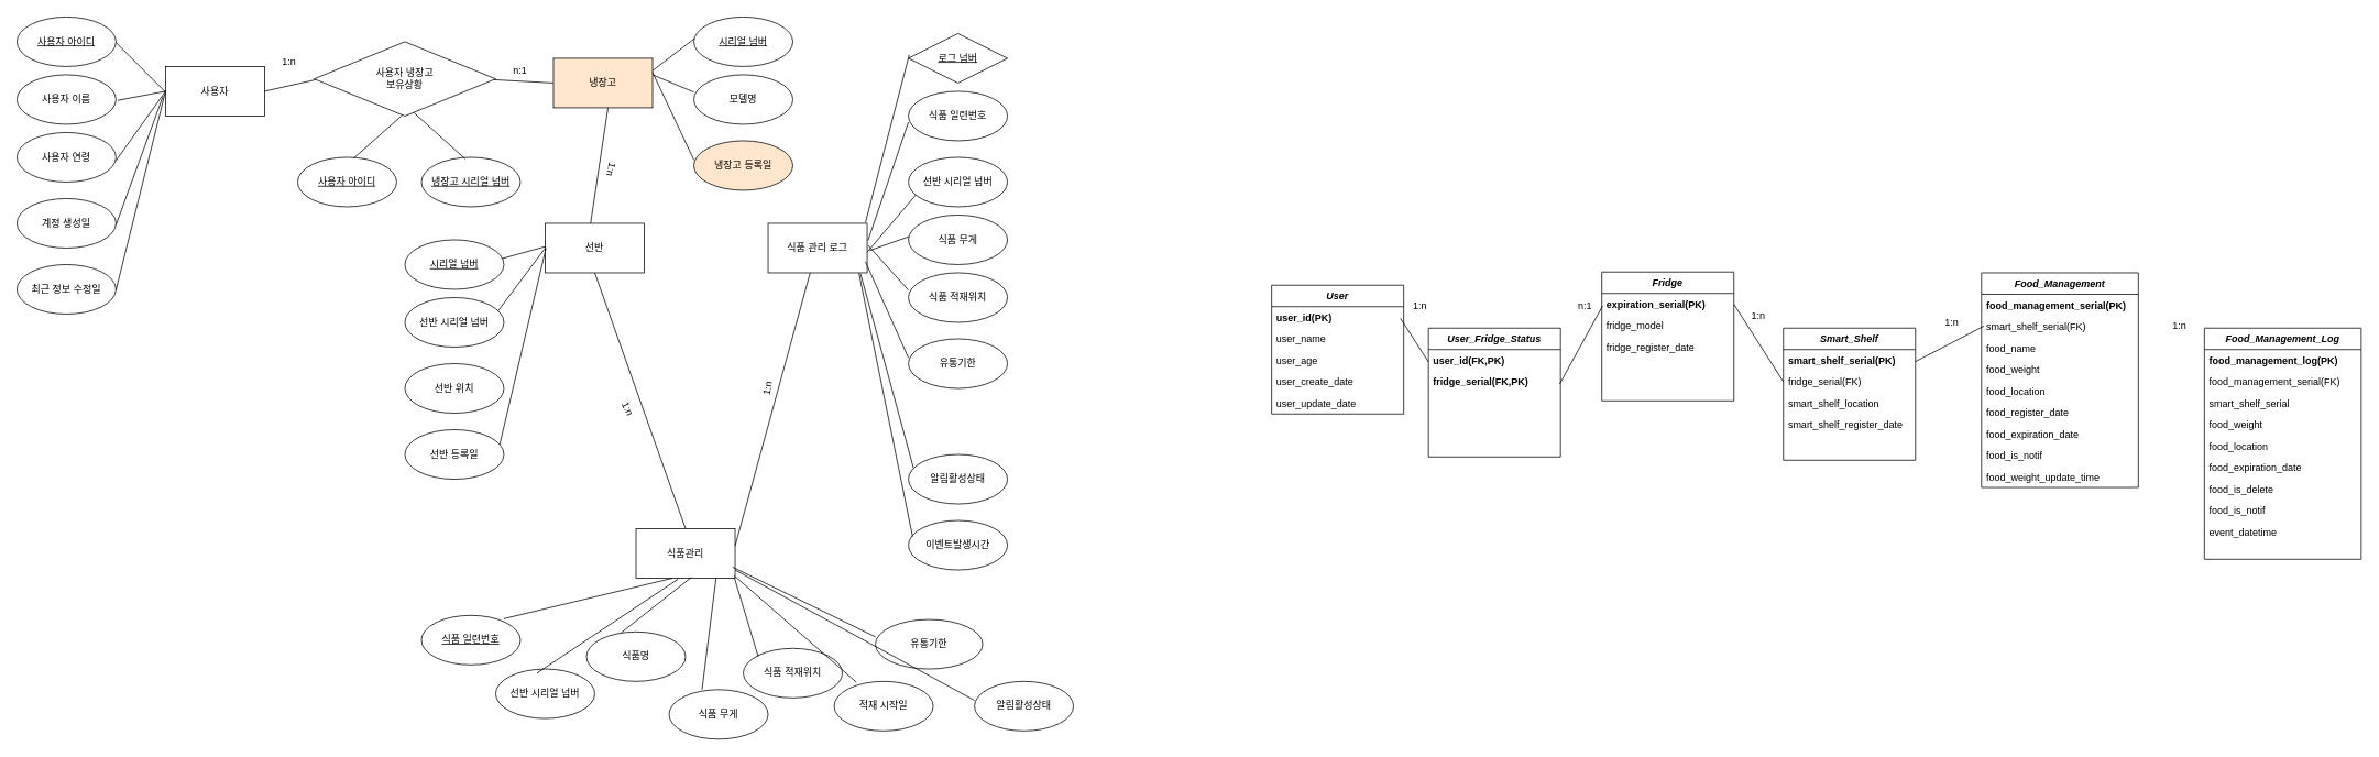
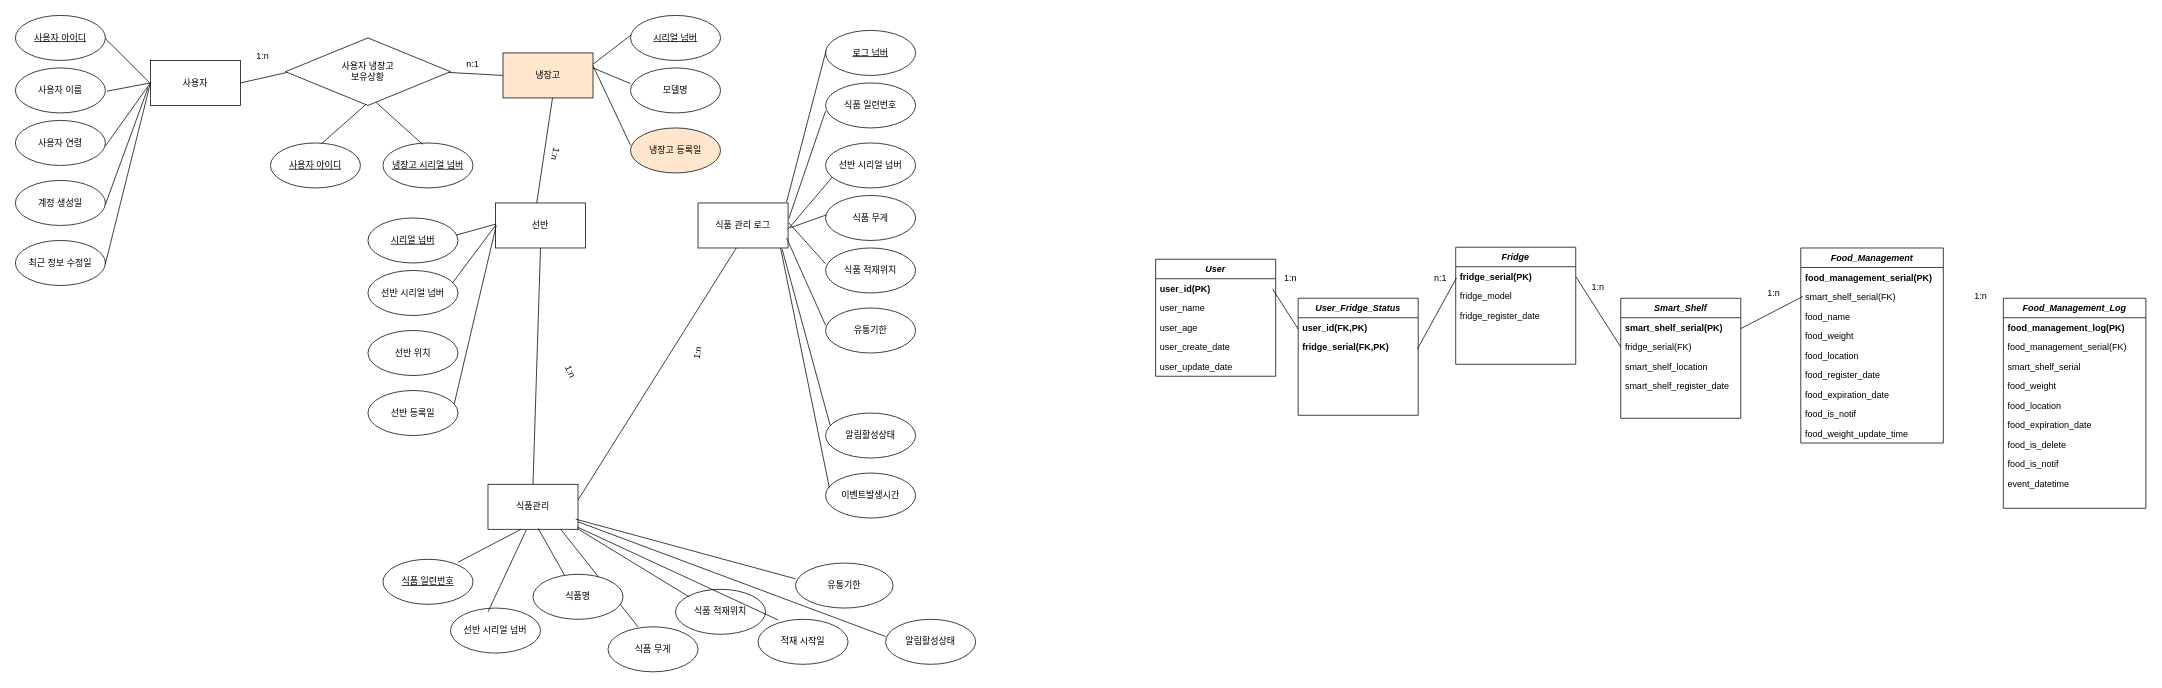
- <mxCell id="110" value="&lt;u&gt;로그 넘버&lt;/u&gt;" style="rhombus;whiteSpace=wrap;html=1;" parent="1" vertex="1"><mxGeometry x="1100" y="40" width="120" height="60" as="geometry" /></mxCell>
+ <mxCell id="110" value="&lt;u&gt;로그 넘버&lt;/u&gt;" style="ellipse;whiteSpace=wrap;html=1;" parent="1" vertex="1"><mxGeometry x="1100" y="40" width="120" height="60" as="geometry" /></mxCell>
- <mxCell id="9" value="expiration_serial(PK)" style="text;align=left;verticalAlign=top;spacingLeft=4;spacingRight=4;overflow=hidden;rotatable=0;points=[[0,0.5],[1,0.5]];portConstraint=eastwest;fontStyle=1" parent="8" vertex="1"><mxGeometry y="26" width="160" height="26" as="geometry" /></mxCell>
+ <mxCell id="9" value="fridge_serial(PK)" style="text;align=left;verticalAlign=top;spacingLeft=4;spacingRight=4;overflow=hidden;rotatable=0;points=[[0,0.5],[1,0.5]];portConstraint=eastwest;fontStyle=1" parent="8" vertex="1"><mxGeometry y="26" width="160" height="26" as="geometry" /></mxCell>
- <mxCell id="33" value="식품관리" style="rounded=0;whiteSpace=wrap;html=1;" parent="1" vertex="1"><mxGeometry x="770" y="640" width="120" height="60" as="geometry" /></mxCell>
+ <mxCell id="33" value="식품관리" style="rounded=0;whiteSpace=wrap;html=1;" parent="1" vertex="1"><mxGeometry x="650" y="645" width="120" height="60" as="geometry" /></mxCell>
